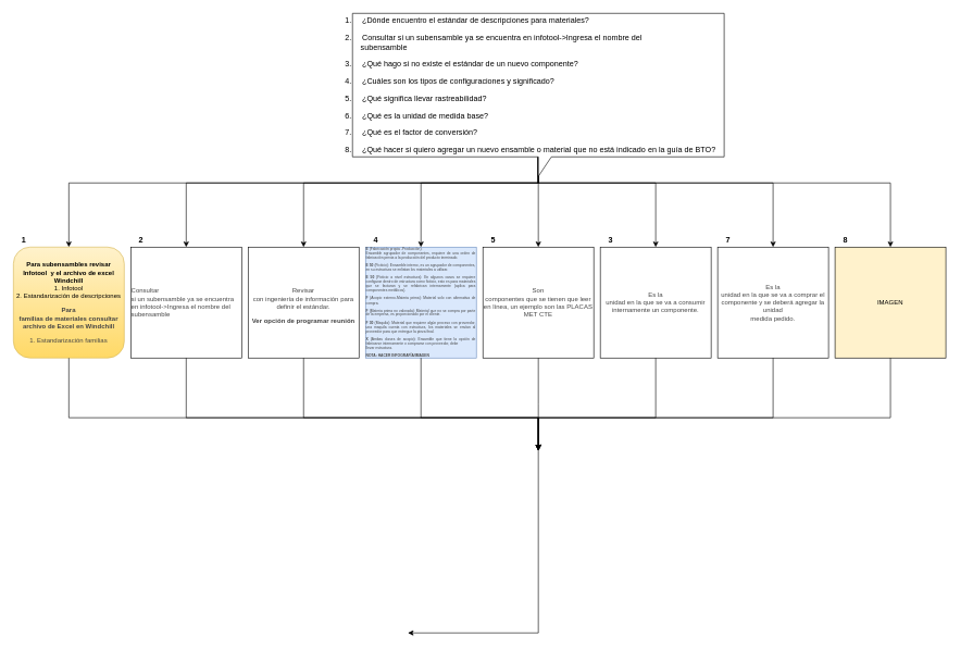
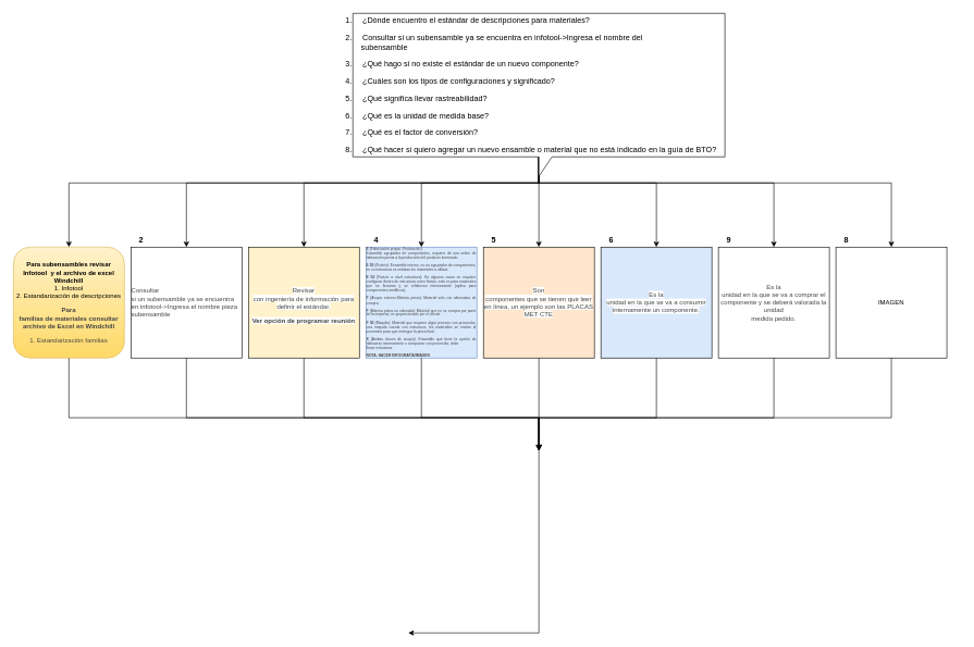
- <mxCell id="13" value="&lt;b&gt;1&lt;/b&gt;" style="text;html=1;strokeColor=none;fillColor=none;align=center;verticalAlign=middle;whiteSpace=wrap;rounded=0;" parent="11" vertex="1"><mxGeometry width="31.557" height="15.862" as="geometry" /></mxCell>
- <mxCell id="27" value="&lt;b&gt;3&lt;/b&gt;" style="text;html=1;strokeColor=none;fillColor=none;align=center;verticalAlign=middle;whiteSpace=wrap;rounded=0;" parent="25" vertex="1"><mxGeometry width="31.557" height="15.862" as="geometry" /></mxCell>
+ <mxCell id="27" value="&lt;b&gt;6&lt;/b&gt;" style="text;html=1;strokeColor=none;fillColor=none;align=center;verticalAlign=middle;whiteSpace=wrap;rounded=0;" parent="25" vertex="1"><mxGeometry width="31.557" height="15.862" as="geometry" /></mxCell>
- <mxCell id="30" value="&lt;b&gt;7&lt;/b&gt;" style="text;html=1;strokeColor=none;fillColor=none;align=center;verticalAlign=middle;whiteSpace=wrap;rounded=0;" parent="28" vertex="1"><mxGeometry width="31.557" height="15.862" as="geometry" /></mxCell>
+ <mxCell id="30" value="&lt;b&gt;9&lt;/b&gt;" style="text;html=1;strokeColor=none;fillColor=none;align=center;verticalAlign=middle;whiteSpace=wrap;rounded=0;" parent="28" vertex="1"><mxGeometry width="31.557" height="15.862" as="geometry" /></mxCell>
- <mxCell id="15" value="&lt;p class=&quot;MsoListParagraphCxSpFirst&quot; style=&quot;text-indent: -18pt ; font-size: 10px&quot;&gt;&lt;/p&gt;&lt;div style=&quot;text-align: left&quot;&gt;&lt;p class=&quot;MsoNormal&quot;&gt;&lt;span style=&quot;color: rgb(68 , 68 , 68)&quot;&gt;Consultar&lt;br&gt;si un subensamble ya se encuentra en infotool-&amp;gt;Ingresa el nombre del&lt;br&gt;subensamble&lt;/span&gt;&lt;/p&gt;&lt;/div&gt;" style="whiteSpace=wrap;html=1;aspect=fixed;fontSize=10;" parent="14" vertex="1"><mxGeometry y="18.4" width="170" height="170" as="geometry" /></mxCell>
+ <mxCell id="15" value="&lt;p class=&quot;MsoListParagraphCxSpFirst&quot; style=&quot;text-indent: -18pt ; font-size: 10px&quot;&gt;&lt;/p&gt;&lt;div style=&quot;text-align: left&quot;&gt;&lt;p class=&quot;MsoNormal&quot;&gt;&lt;span style=&quot;color: rgb(68 , 68 , 68)&quot;&gt;Consultar&lt;br&gt;si un subensamble ya se encuentra en infotool-&amp;gt;Ingresa el nombre pieza&lt;br&gt;subensamble&lt;/span&gt;&lt;/p&gt;&lt;/div&gt;" style="whiteSpace=wrap;html=1;aspect=fixed;fontSize=10;" parent="14" vertex="1"><mxGeometry y="18.4" width="170" height="170" as="geometry" /></mxCell>
- <mxCell id="18" value="&lt;p class=&quot;MsoListParagraphCxSpFirst&quot; style=&quot;text-indent: -18pt ; font-size: 10px&quot;&gt;&lt;/p&gt;&lt;div&gt;&lt;p class=&quot;MsoNormal&quot;&gt;&lt;/p&gt;&lt;span style=&quot;background-color: white ; color: rgb(68 , 68 , 68) ; text-align: left&quot;&gt;Revisar&lt;br&gt;con ingeniería de información para definir el estándar.&lt;/span&gt;&lt;br&gt;&lt;p&gt;&lt;/p&gt;&lt;/div&gt;&lt;div&gt;&lt;span style=&quot;background-color: white ; color: rgb(68 , 68 , 68) ; text-align: left&quot;&gt;&lt;b&gt;Ver opción de programar reunión&lt;/b&gt;&lt;/span&gt;&lt;/div&gt;" style="whiteSpace=wrap;html=1;aspect=fixed;fontSize=10;labelBorderColor=none;labelBackgroundColor=none;" parent="17" vertex="1"><mxGeometry y="18.4" width="170" height="170" as="geometry" /></mxCell>
+ <mxCell id="18" value="&lt;p class=&quot;MsoListParagraphCxSpFirst&quot; style=&quot;text-indent: -18pt ; font-size: 10px&quot;&gt;&lt;/p&gt;&lt;div&gt;&lt;p class=&quot;MsoNormal&quot;&gt;&lt;/p&gt;&lt;span style=&quot;background-color: white ; color: rgb(68 , 68 , 68) ; text-align: left&quot;&gt;Revisar&lt;br&gt;con ingeniería de información para definir el estándar.&lt;/span&gt;&lt;br&gt;&lt;p&gt;&lt;/p&gt;&lt;/div&gt;&lt;div&gt;&lt;span style=&quot;background-color: white ; color: rgb(68 , 68 , 68) ; text-align: left&quot;&gt;&lt;b&gt;Ver opción de programar reunión&lt;/b&gt;&lt;/span&gt;&lt;/div&gt;" style="whiteSpace=wrap;html=1;aspect=fixed;fontSize=10;labelBorderColor=none;labelBackgroundColor=none;fillColor=#fff2cc;" parent="17" vertex="1"><mxGeometry y="18.4" width="170" height="170" as="geometry" /></mxCell>
- <mxCell id="23" value="&lt;p class=&quot;MsoListParagraphCxSpFirst&quot; style=&quot;text-indent: -18pt ; font-size: 10px&quot;&gt;&lt;/p&gt;&lt;div&gt;&lt;p class=&quot;MsoNormal&quot;&gt;&lt;/p&gt;&lt;p class=&quot;MsoNormal&quot;&gt;&lt;span style=&quot;color: #444444 ; background: white&quot;&gt;Son&lt;br/&gt;componentes que se tienen que leer en línea, un ejemplo son las PLACAS MET CTE&lt;/span&gt;&lt;/p&gt;&lt;p&gt;&lt;/p&gt;&lt;/div&gt;" style="whiteSpace=wrap;html=1;aspect=fixed;fontSize=10;labelBorderColor=none;labelBackgroundColor=none;" parent="22" vertex="1"><mxGeometry y="18.4" width="170" height="170" as="geometry" /></mxCell>
+ <mxCell id="23" value="&lt;p class=&quot;MsoListParagraphCxSpFirst&quot; style=&quot;text-indent: -18pt ; font-size: 10px&quot;&gt;&lt;/p&gt;&lt;div&gt;&lt;p class=&quot;MsoNormal&quot;&gt;&lt;/p&gt;&lt;p class=&quot;MsoNormal&quot;&gt;&lt;span style=&quot;color: #444444 ; background: white&quot;&gt;Son&lt;br/&gt;componentes que se tienen que leer en línea, un ejemplo son las PLACAS MET CTE&lt;/span&gt;&lt;/p&gt;&lt;p&gt;&lt;/p&gt;&lt;/div&gt;" style="whiteSpace=wrap;html=1;aspect=fixed;fontSize=10;labelBorderColor=none;labelBackgroundColor=none;fillColor=#ffe6cc;" parent="22" vertex="1"><mxGeometry y="18.4" width="170" height="170" as="geometry" /></mxCell>
- <mxCell id="26" value="&lt;p class=&quot;MsoListParagraphCxSpFirst&quot; style=&quot;text-indent: -18pt ; font-size: 10px&quot;&gt;&lt;/p&gt;&lt;div&gt;&lt;p class=&quot;MsoNormal&quot;&gt;&lt;/p&gt;&lt;p class=&quot;MsoNormal&quot;&gt;&lt;span style=&quot;color: #444444 ; background: white&quot;&gt;Es la&lt;br/&gt;unidad en la que se va a consumir internamente un componente.&lt;/span&gt;&lt;/p&gt;&lt;p&gt;&lt;/p&gt;&lt;/div&gt;" style="whiteSpace=wrap;html=1;aspect=fixed;fontSize=10;labelBorderColor=none;labelBackgroundColor=none;" parent="25" vertex="1"><mxGeometry y="18.4" width="170" height="170" as="geometry" /></mxCell>
+ <mxCell id="26" value="&lt;p class=&quot;MsoListParagraphCxSpFirst&quot; style=&quot;text-indent: -18pt ; font-size: 10px&quot;&gt;&lt;/p&gt;&lt;div&gt;&lt;p class=&quot;MsoNormal&quot;&gt;&lt;/p&gt;&lt;p class=&quot;MsoNormal&quot;&gt;&lt;span style=&quot;color: #444444 ; background: white&quot;&gt;Es la&lt;br/&gt;unidad en la que se va a consumir internamente un componente.&lt;/span&gt;&lt;/p&gt;&lt;p&gt;&lt;/p&gt;&lt;/div&gt;" style="whiteSpace=wrap;html=1;aspect=fixed;fontSize=10;labelBorderColor=none;labelBackgroundColor=none;fillColor=#dae8fc;" parent="25" vertex="1"><mxGeometry y="18.4" width="170" height="170" as="geometry" /></mxCell>
- <mxCell id="29" value="&lt;p class=&quot;MsoListParagraphCxSpFirst&quot; style=&quot;text-indent: -18pt ; font-size: 10px&quot;&gt;&lt;/p&gt;&lt;div&gt;&lt;p class=&quot;MsoNormal&quot;&gt;&lt;/p&gt;&lt;p class=&quot;MsoNormal&quot;&gt;&lt;span style=&quot;color: #444444 ; background: white&quot;&gt;Es la&lt;br/&gt;unidad en la que se va a comprar el componente y se deberá agregar la unidad&lt;br/&gt;medida pedido.&lt;/span&gt;&lt;/p&gt;&lt;p&gt;&lt;/p&gt;&lt;/div&gt;" style="whiteSpace=wrap;html=1;aspect=fixed;fontSize=10;labelBorderColor=none;labelBackgroundColor=none;" parent="28" vertex="1"><mxGeometry y="18.4" width="170" height="170" as="geometry" /></mxCell>
+ <mxCell id="29" value="&lt;p class=&quot;MsoListParagraphCxSpFirst&quot; style=&quot;text-indent: -18pt ; font-size: 10px&quot;&gt;&lt;/p&gt;&lt;div&gt;&lt;p class=&quot;MsoNormal&quot;&gt;&lt;/p&gt;&lt;p class=&quot;MsoNormal&quot;&gt;&lt;span style=&quot;color: #444444 ; background: white&quot;&gt;Es la&lt;br/&gt;unidad en la que se va a comprar el componente y se deberá valorada la unidad&lt;br/&gt;medida pedido.&lt;/span&gt;&lt;/p&gt;&lt;p&gt;&lt;/p&gt;&lt;/div&gt;" style="whiteSpace=wrap;html=1;aspect=fixed;fontSize=10;labelBorderColor=none;labelBackgroundColor=none;" parent="28" vertex="1"><mxGeometry y="18.4" width="170" height="170" as="geometry" /></mxCell>
- <mxCell id="32" value="&lt;p class=&quot;MsoListParagraphCxSpFirst&quot; style=&quot;text-indent: -18pt ; font-size: 10px&quot;&gt;&lt;/p&gt;&lt;div&gt;&lt;p class=&quot;MsoNormal&quot;&gt;&lt;/p&gt;&lt;p class=&quot;MsoNormal&quot; style=&quot;text-align: justify&quot;&gt;IMAGEN&lt;/p&gt;&lt;p&gt;&lt;/p&gt;&lt;/div&gt;" style="whiteSpace=wrap;html=1;aspect=fixed;fontSize=10;labelBorderColor=none;labelBackgroundColor=none;fillColor=#fff2cc;" parent="31" vertex="1"><mxGeometry y="18.4" width="170" height="170" as="geometry" /></mxCell>
+ <mxCell id="32" value="&lt;p class=&quot;MsoListParagraphCxSpFirst&quot; style=&quot;text-indent: -18pt ; font-size: 10px&quot;&gt;&lt;/p&gt;&lt;div&gt;&lt;p class=&quot;MsoNormal&quot;&gt;&lt;/p&gt;&lt;p class=&quot;MsoNormal&quot; style=&quot;text-align: justify&quot;&gt;IMAGEN&lt;/p&gt;&lt;p&gt;&lt;/p&gt;&lt;/div&gt;" style="whiteSpace=wrap;html=1;aspect=fixed;fontSize=10;labelBorderColor=none;labelBackgroundColor=none;" parent="31" vertex="1"><mxGeometry y="18.4" width="170" height="170" as="geometry" /></mxCell>
